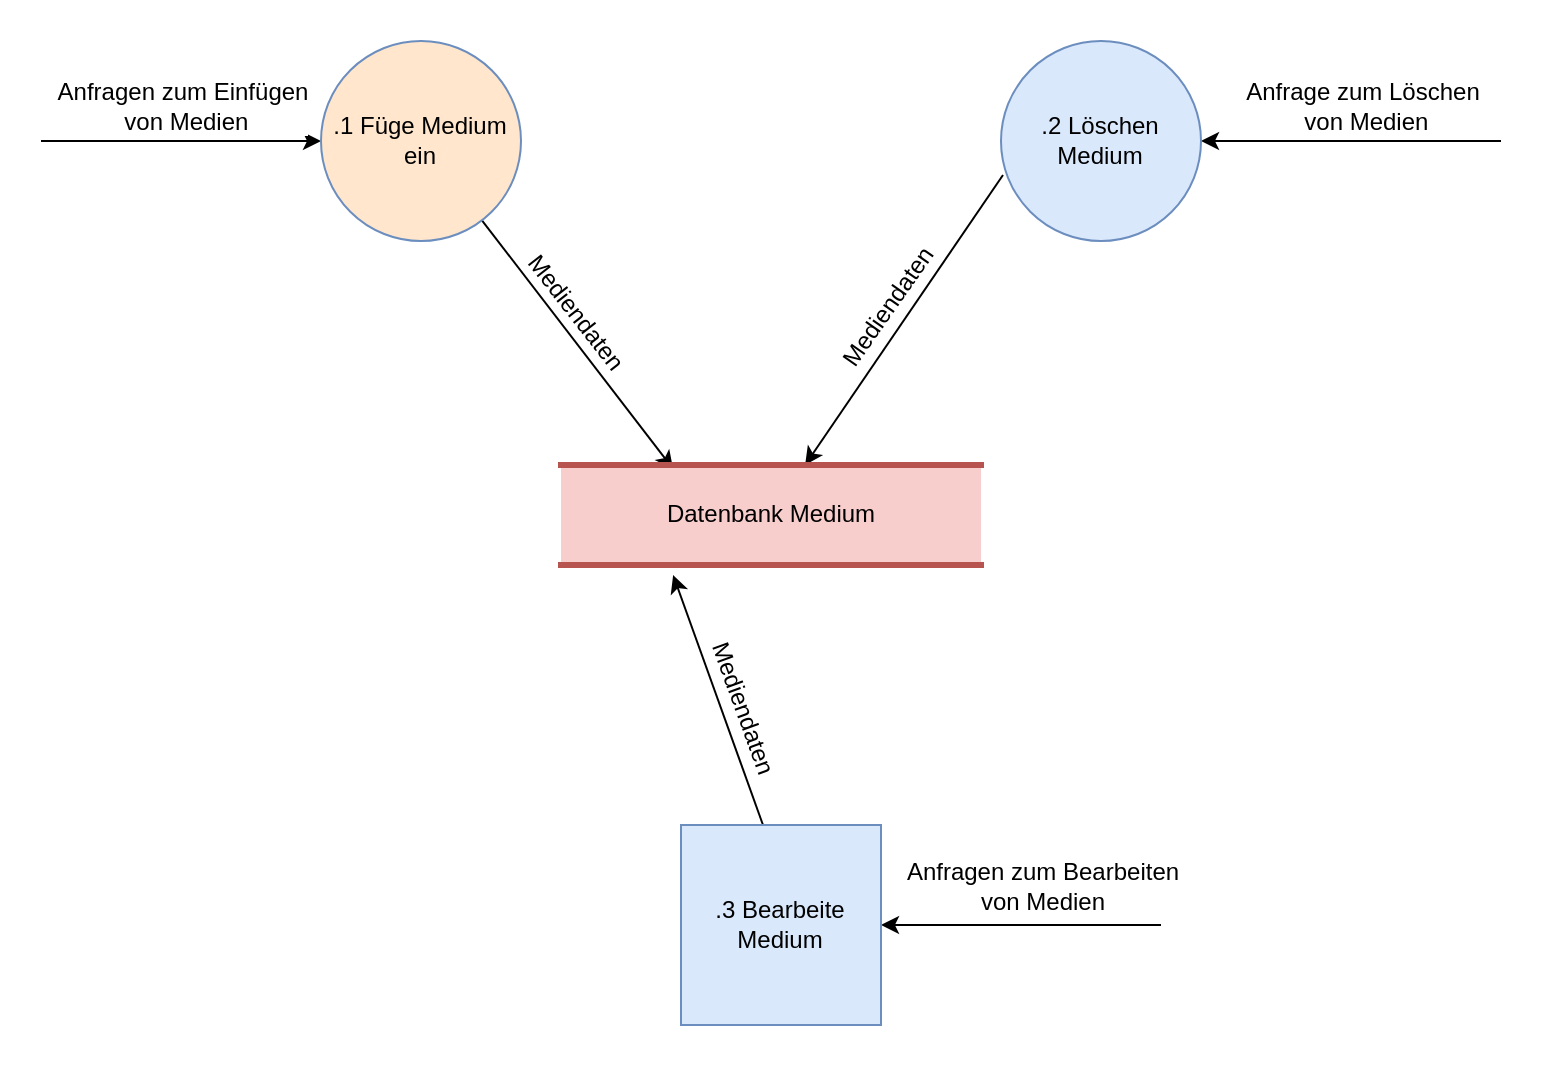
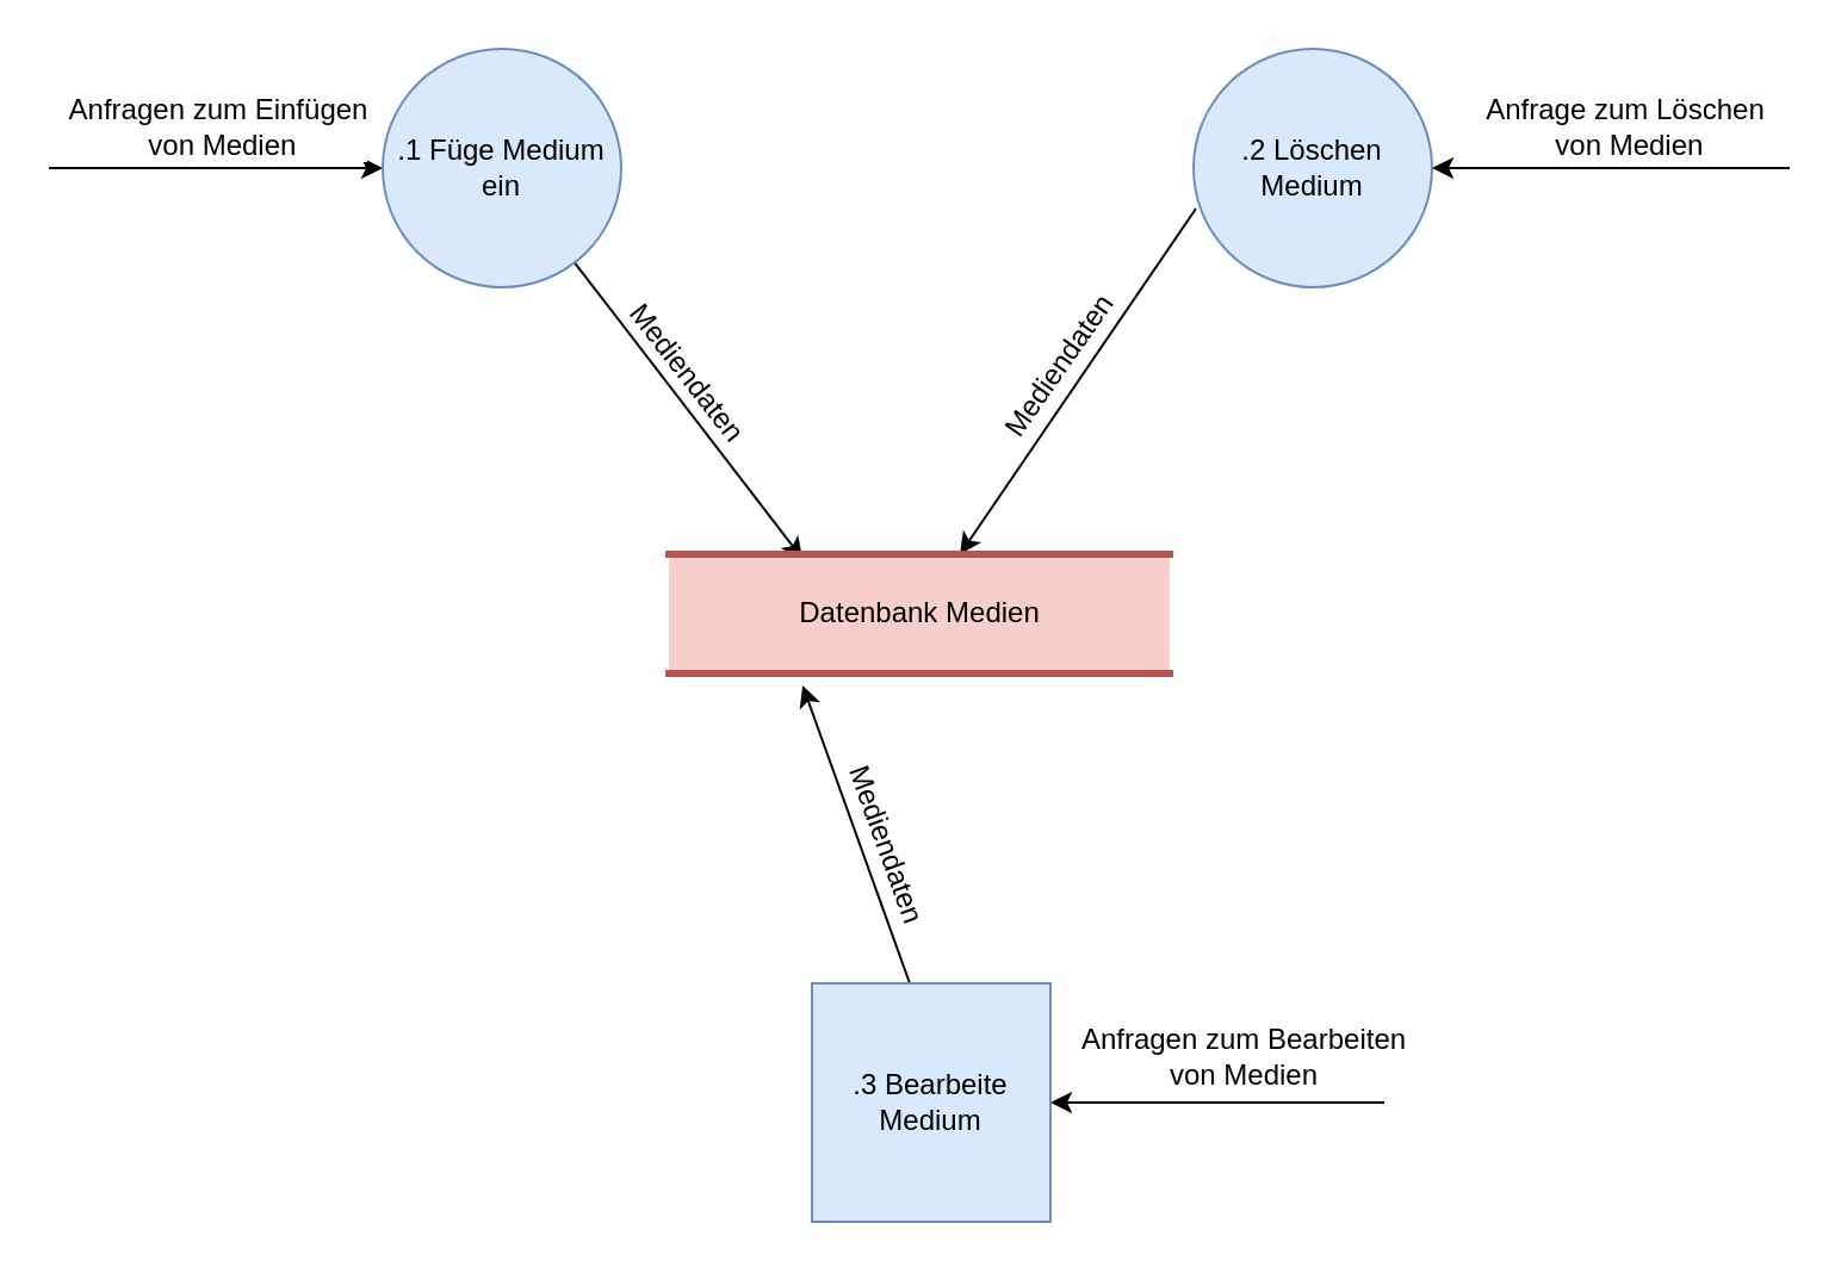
- <mxCell id="6" value=".1 Füge Medium ein" style="ellipse;whiteSpace=wrap;html=1;aspect=fixed;fillColor=#ffe6cc;strokeColor=#6c8ebf;strokeWidth=1;" parent="1" vertex="1"><mxGeometry x="160" y="20" width="100" height="100" as="geometry" /></mxCell>
+ <mxCell id="6" value=".1 Füge Medium ein" style="ellipse;whiteSpace=wrap;html=1;aspect=fixed;fillColor=#dae8fc;strokeColor=#6c8ebf;strokeWidth=1;" parent="1" vertex="1"><mxGeometry x="160" y="20" width="100" height="100" as="geometry" /></mxCell>
- <mxCell id="11" value="Datenbank Medium" style="html=1;dashed=0;whitespace=wrap;shape=partialRectangle;right=0;left=0;fillColor=#f8cecc;strokeColor=#b85450;strokeWidth=3;" parent="1" vertex="1"><mxGeometry x="280" y="232" width="210" height="50" as="geometry" /></mxCell>
+ <mxCell id="11" value="Datenbank Medien" style="html=1;dashed=0;whitespace=wrap;shape=partialRectangle;right=0;left=0;fillColor=#f8cecc;strokeColor=#b85450;strokeWidth=3;" parent="1" vertex="1"><mxGeometry x="280" y="232" width="210" height="50" as="geometry" /></mxCell>
